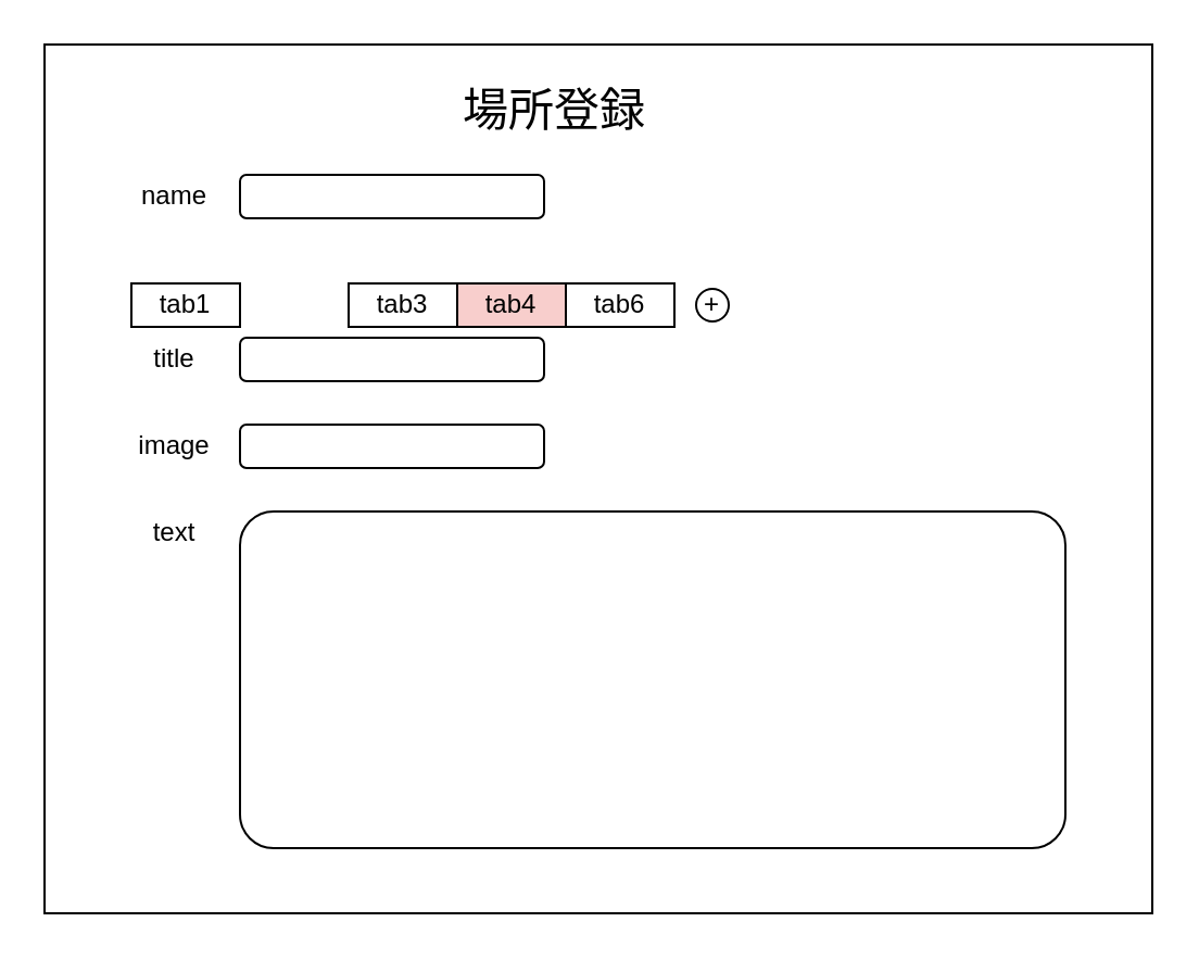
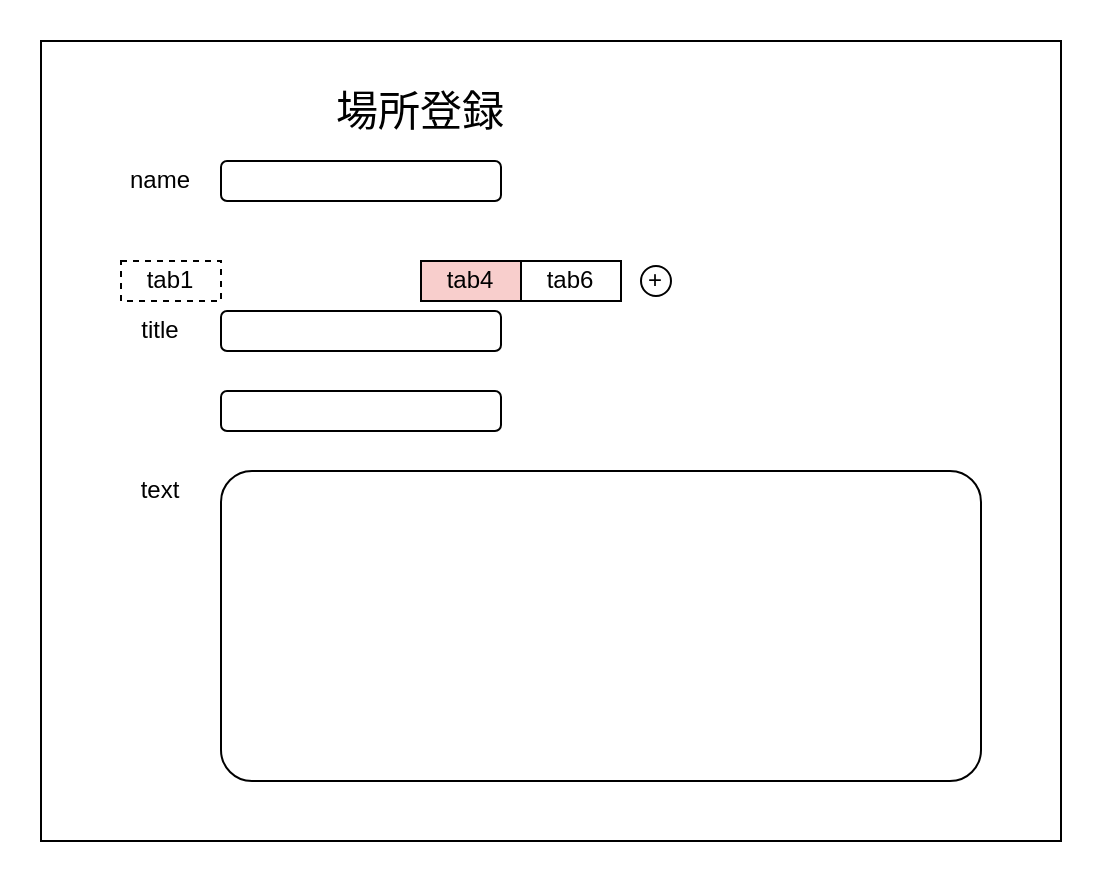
- <mxCell id="3" value="場所登録" style="text;html=1;strokeColor=none;fillColor=none;align=center;verticalAlign=middle;whiteSpace=wrap;rounded=0;fontSize=21;" vertex="1" parent="1"><mxGeometry x="170" y="35" width="170" height="30" as="geometry" /></mxCell>
+ <mxCell id="3" value="場所登録" style="text;html=1;strokeColor=none;fillColor=none;align=center;verticalAlign=middle;whiteSpace=wrap;rounded=0;fontSize=21;" vertex="1" parent="1"><mxGeometry x="125" y="40" width="170" height="30" as="geometry" /></mxCell>
- <mxCell id="6" value="tab1" style="rounded=0;whiteSpace=wrap;html=1;" vertex="1" parent="1"><mxGeometry x="60" y="130" width="50" height="20" as="geometry" /></mxCell>
+ <mxCell id="6" value="tab1" style="rounded=0;whiteSpace=wrap;html=1;dashed=1;" vertex="1" parent="1"><mxGeometry x="60" y="130" width="50" height="20" as="geometry" /></mxCell>
- <mxCell id="7" value="tab3" style="rounded=0;whiteSpace=wrap;html=1;" vertex="1" parent="1"><mxGeometry x="160" y="130" width="50" height="20" as="geometry" /></mxCell>
- <mxCell id="13" value="image" style="text;html=1;strokeColor=none;fillColor=none;align=center;verticalAlign=middle;whiteSpace=wrap;rounded=0;" vertex="1" parent="1"><mxGeometry x="50" y="190" width="60" height="30" as="geometry" /></mxCell>
